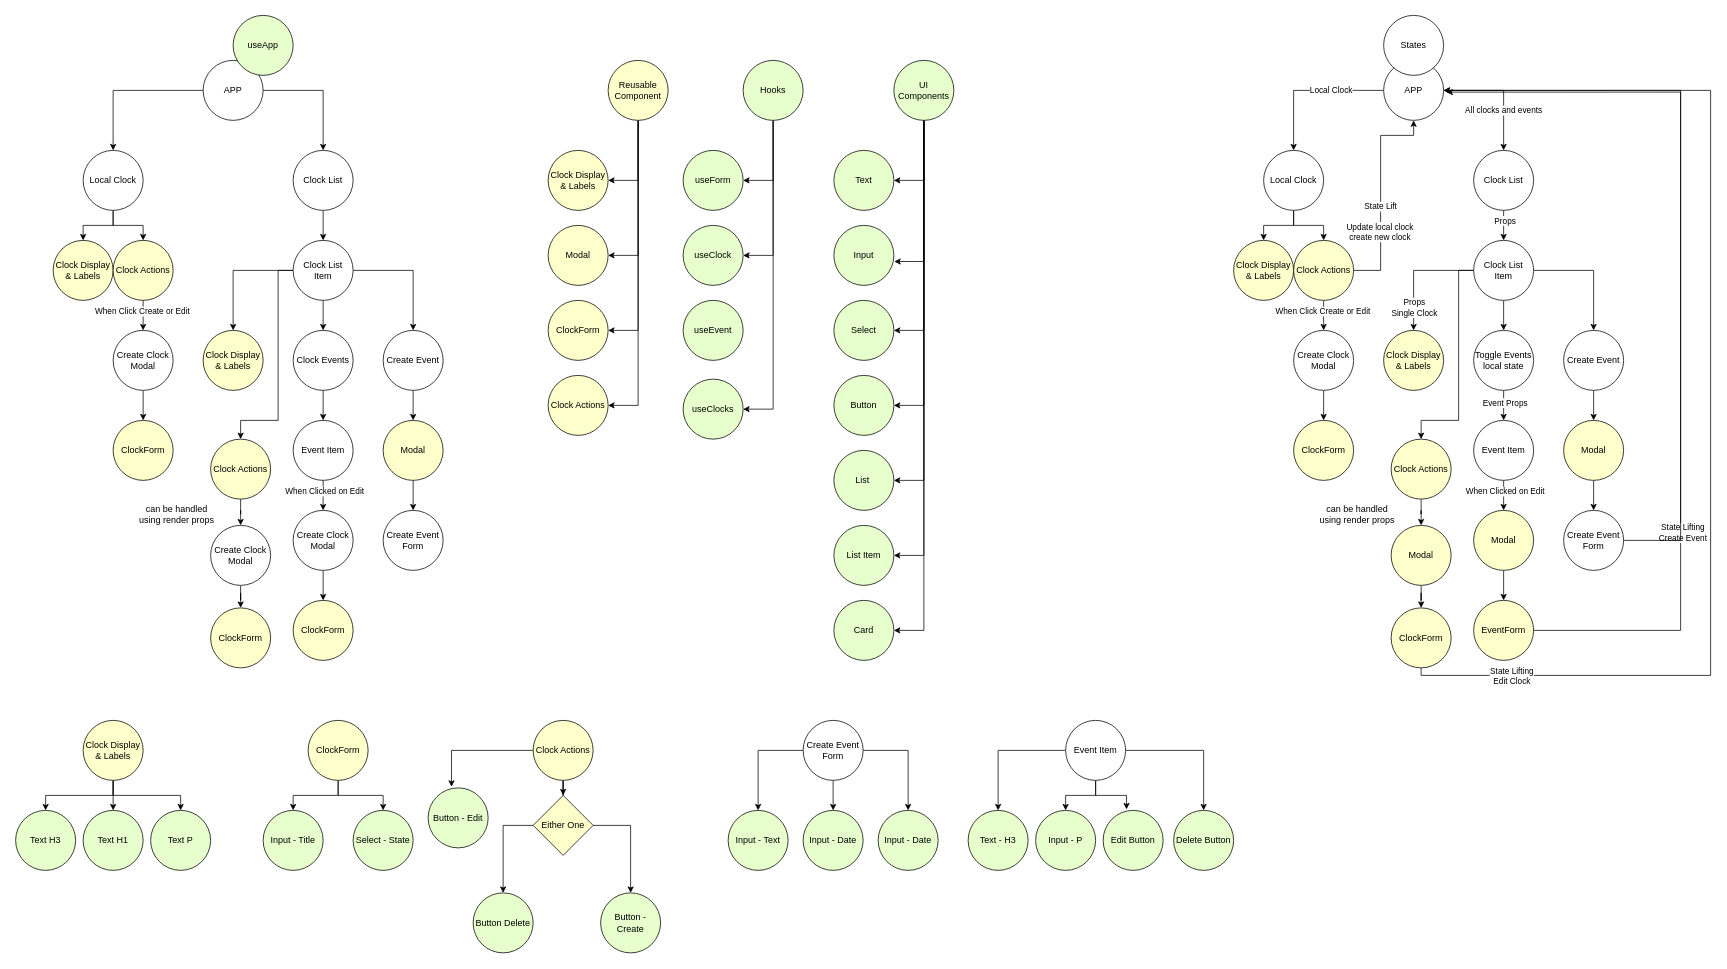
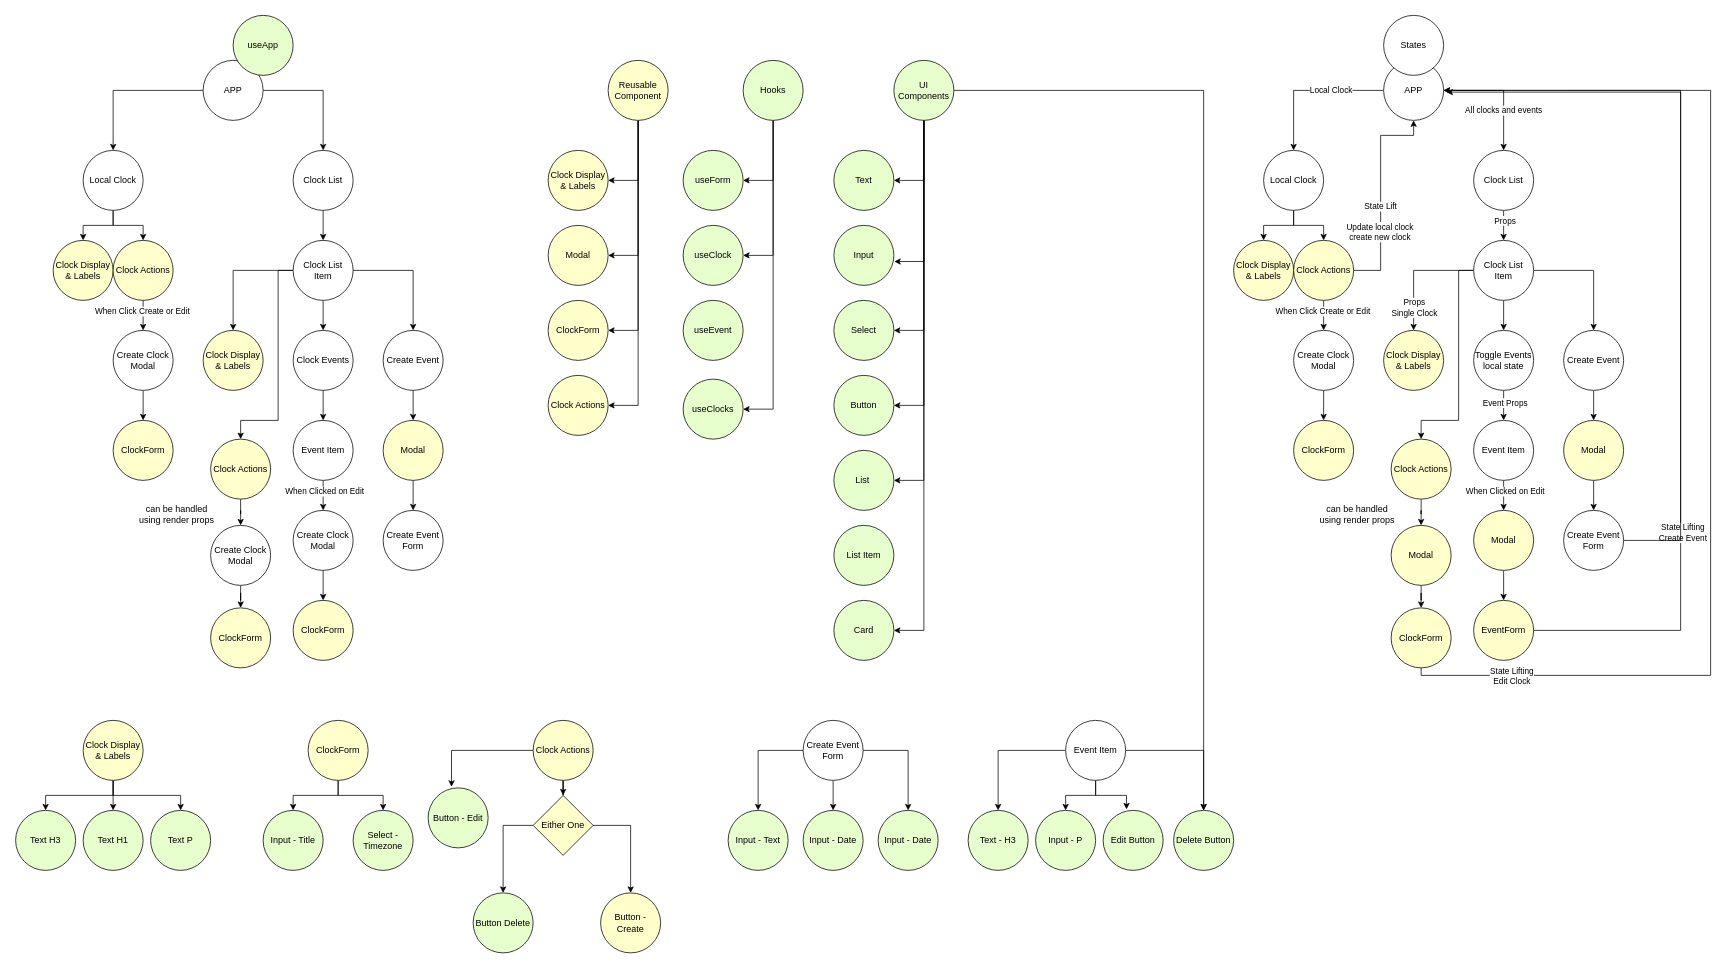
- <mxCell id="54" style="edgeStyle=orthogonalEdgeStyle;rounded=0;orthogonalLoop=1;jettySize=auto;html=1;entryX=1;entryY=0.5;entryDx=0;entryDy=0;" parent="1" source="56" target="62" edge="1"><mxGeometry relative="1" as="geometry" /></mxCell>
+ <mxCell id="54" style="edgeStyle=orthogonalEdgeStyle;rounded=0;orthogonalLoop=1;jettySize=auto;html=1;" parent="1" source="56" target="107" edge="1"><mxGeometry relative="1" as="geometry" /></mxCell>
- <mxCell id="82" value="Select - State" style="ellipse;whiteSpace=wrap;html=1;aspect=fixed;fillColor=#E6FFCC;" parent="1" vertex="1"><mxGeometry x="470" y="1080" width="80" height="80" as="geometry" /></mxCell>
+ <mxCell id="82" value="Select - Timezone" style="ellipse;whiteSpace=wrap;html=1;aspect=fixed;fillColor=#E6FFCC;" parent="1" vertex="1"><mxGeometry x="470" y="1080" width="80" height="80" as="geometry" /></mxCell>
- <mxCell id="88" value="Button - Create" style="ellipse;whiteSpace=wrap;html=1;aspect=fixed;fillColor=#E6FFCC;" parent="1" vertex="1"><mxGeometry x="800" y="1190" width="80" height="80" as="geometry" /></mxCell>
+ <mxCell id="88" value="Button - Create" style="ellipse;whiteSpace=wrap;html=1;aspect=fixed;fillColor=#ffffcc;" parent="1" vertex="1"><mxGeometry x="800" y="1190" width="80" height="80" as="geometry" /></mxCell>
